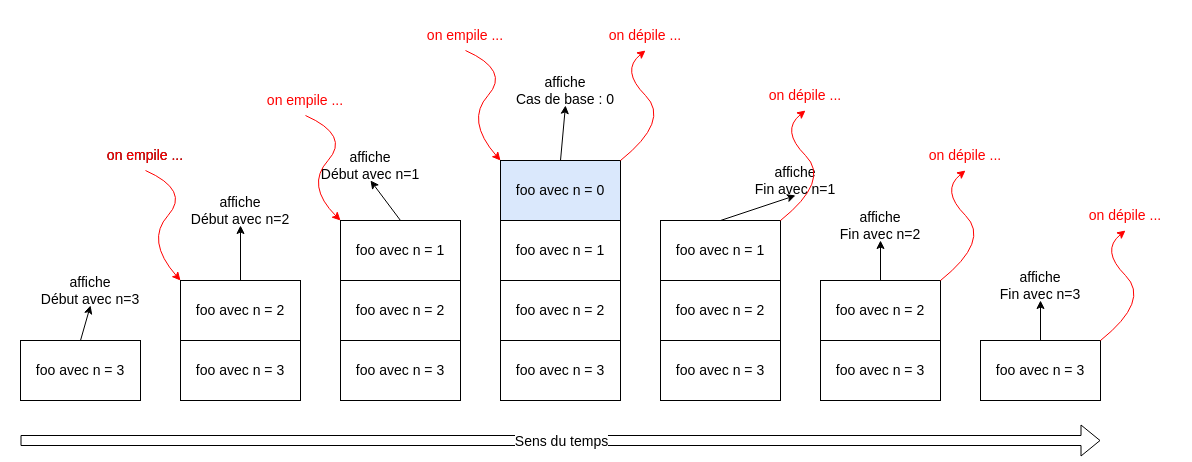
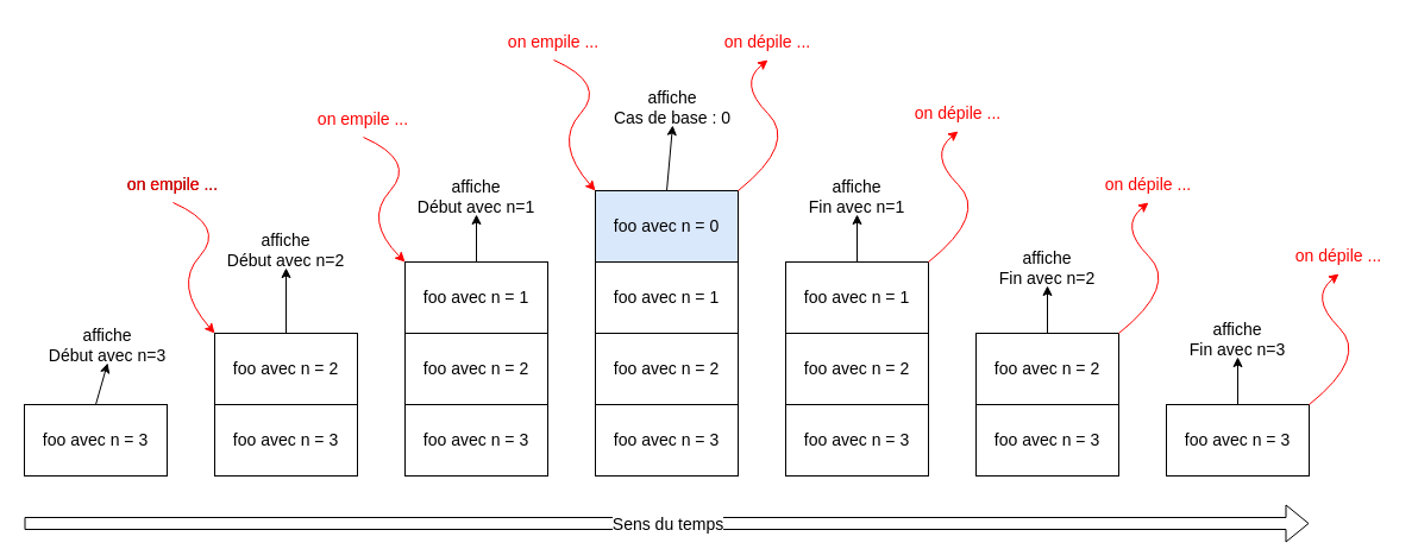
- <mxCell id="22" value="affiche&lt;br&gt;Début avec n=1" style="text;html=1;strokeColor=none;fillColor=none;align=center;verticalAlign=middle;whiteSpace=wrap;rounded=0;fontSize=14;" vertex="1" parent="1"><mxGeometry x="310" y="150" width="120" height="30" as="geometry" /></mxCell>
+ <mxCell id="22" value="affiche&lt;br&gt;Début avec n=1" style="text;html=1;strokeColor=none;fillColor=none;align=center;verticalAlign=middle;whiteSpace=wrap;rounded=0;fontSize=14;" vertex="1" parent="1"><mxGeometry x="340" y="150" width="120" height="30" as="geometry" /></mxCell>
- <mxCell id="26" value="affiche&lt;br&gt;Fin avec n=1" style="text;html=1;strokeColor=none;fillColor=none;align=center;verticalAlign=middle;whiteSpace=wrap;rounded=0;fontSize=14;" vertex="1" parent="1"><mxGeometry x="735" y="165" width="120" height="30" as="geometry" /></mxCell>
+ <mxCell id="26" value="affiche&lt;br&gt;Fin avec n=1" style="text;html=1;strokeColor=none;fillColor=none;align=center;verticalAlign=middle;whiteSpace=wrap;rounded=0;fontSize=14;" vertex="1" parent="1"><mxGeometry x="660" y="150" width="120" height="30" as="geometry" /></mxCell>
